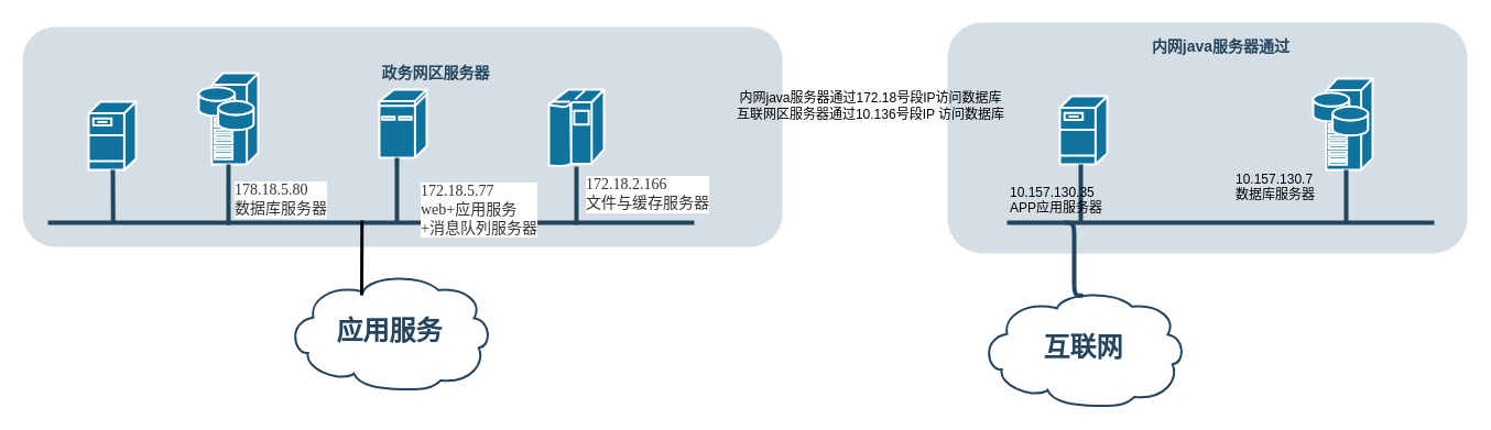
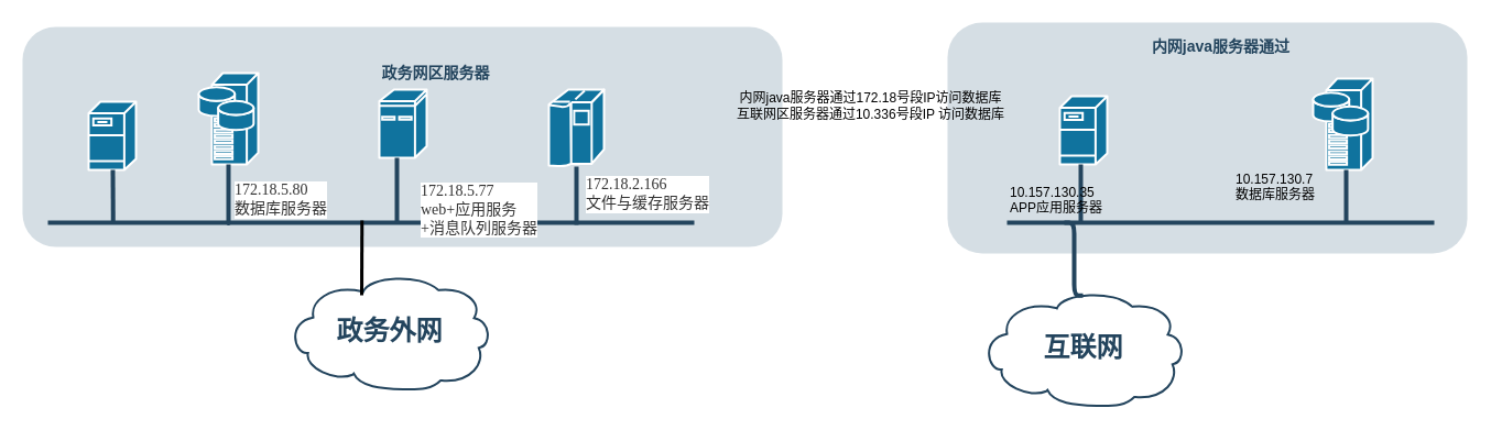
- <mxCell id="28" value="&lt;div&gt;内网java服务器通过172.18号段IP访问数据库&lt;/div&gt;&lt;div&gt;互联网区服务器通过10.136号段IP 访问数据库&lt;/div&gt;" style="text;html=1;align=center;verticalAlign=middle;resizable=0;points=[];autosize=1;strokeColor=none;" vertex="1" parent="1"><mxGeometry x="660" y="81" width="260" height="30" as="geometry" /></mxCell>
+ <mxCell id="28" value="&lt;div&gt;内网java服务器通过172.18号段IP访问数据库&lt;/div&gt;&lt;div&gt;互联网区服务器通过10.336号段IP 访问数据库&lt;/div&gt;" style="text;html=1;align=center;verticalAlign=middle;resizable=0;points=[];autosize=1;strokeColor=none;" vertex="1" parent="1"><mxGeometry x="660" y="81" width="260" height="30" as="geometry" /></mxCell>
- <mxCell id="24" value="&lt;pre style=&quot;margin: 0px ; padding: 0px ; font-family: &amp;#34;microsoft yahei&amp;#34; ; color: rgb(51 , 51 , 51) ; font-size: 14px ; font-style: normal ; font-weight: 400 ; letter-spacing: normal ; text-align: left ; text-indent: 0px ; text-transform: none ; word-spacing: 0px ; background-color: rgb(255 , 255 , 255)&quot;&gt;178.18.5.80&lt;/pre&gt;&lt;pre style=&quot;margin: 0px ; padding: 0px ; font-family: &amp;#34;microsoft yahei&amp;#34; ; color: rgb(51 , 51 , 51) ; font-size: 14px ; font-style: normal ; font-weight: 400 ; letter-spacing: normal ; text-align: left ; text-indent: 0px ; text-transform: none ; word-spacing: 0px ; background-color: rgb(255 , 255 , 255)&quot;&gt;数据库服务器&lt;/pre&gt;" style="text;whiteSpace=wrap;html=1;fillColor=none;" vertex="1" parent="1"><mxGeometry x="211" y="158" width="100" height="30" as="geometry" /></mxCell>
+ <mxCell id="24" value="&lt;pre style=&quot;margin: 0px ; padding: 0px ; font-family: &amp;#34;microsoft yahei&amp;#34; ; color: rgb(51 , 51 , 51) ; font-size: 14px ; font-style: normal ; font-weight: 400 ; letter-spacing: normal ; text-align: left ; text-indent: 0px ; text-transform: none ; word-spacing: 0px ; background-color: rgb(255 , 255 , 255)&quot;&gt;172.18.5.80&lt;/pre&gt;&lt;pre style=&quot;margin: 0px ; padding: 0px ; font-family: &amp;#34;microsoft yahei&amp;#34; ; color: rgb(51 , 51 , 51) ; font-size: 14px ; font-style: normal ; font-weight: 400 ; letter-spacing: normal ; text-align: left ; text-indent: 0px ; text-transform: none ; word-spacing: 0px ; background-color: rgb(255 , 255 , 255)&quot;&gt;数据库服务器&lt;/pre&gt;" style="text;whiteSpace=wrap;html=1;fillColor=none;" vertex="1" parent="1"><mxGeometry x="211" y="158" width="100" height="30" as="geometry" /></mxCell>
- <mxCell id="22" value="应用服务" style="shape=mxgraph.cisco.storage.cloud;html=1;dashed=0;strokeColor=#23445D;fillColor=#ffffff;strokeWidth=2;fontFamily=Helvetica;fontSize=24;fontColor=#23445D;align=center;fontStyle=1" parent="1" vertex="1"><mxGeometry x="260" y="248" width="186" height="106" as="geometry" /></mxCell>
+ <mxCell id="22" value="政务外网" style="shape=mxgraph.cisco.storage.cloud;html=1;dashed=0;strokeColor=#23445D;fillColor=#ffffff;strokeWidth=2;fontFamily=Helvetica;fontSize=24;fontColor=#23445D;align=center;fontStyle=1" parent="1" vertex="1"><mxGeometry x="260" y="248" width="186" height="106" as="geometry" /></mxCell>
